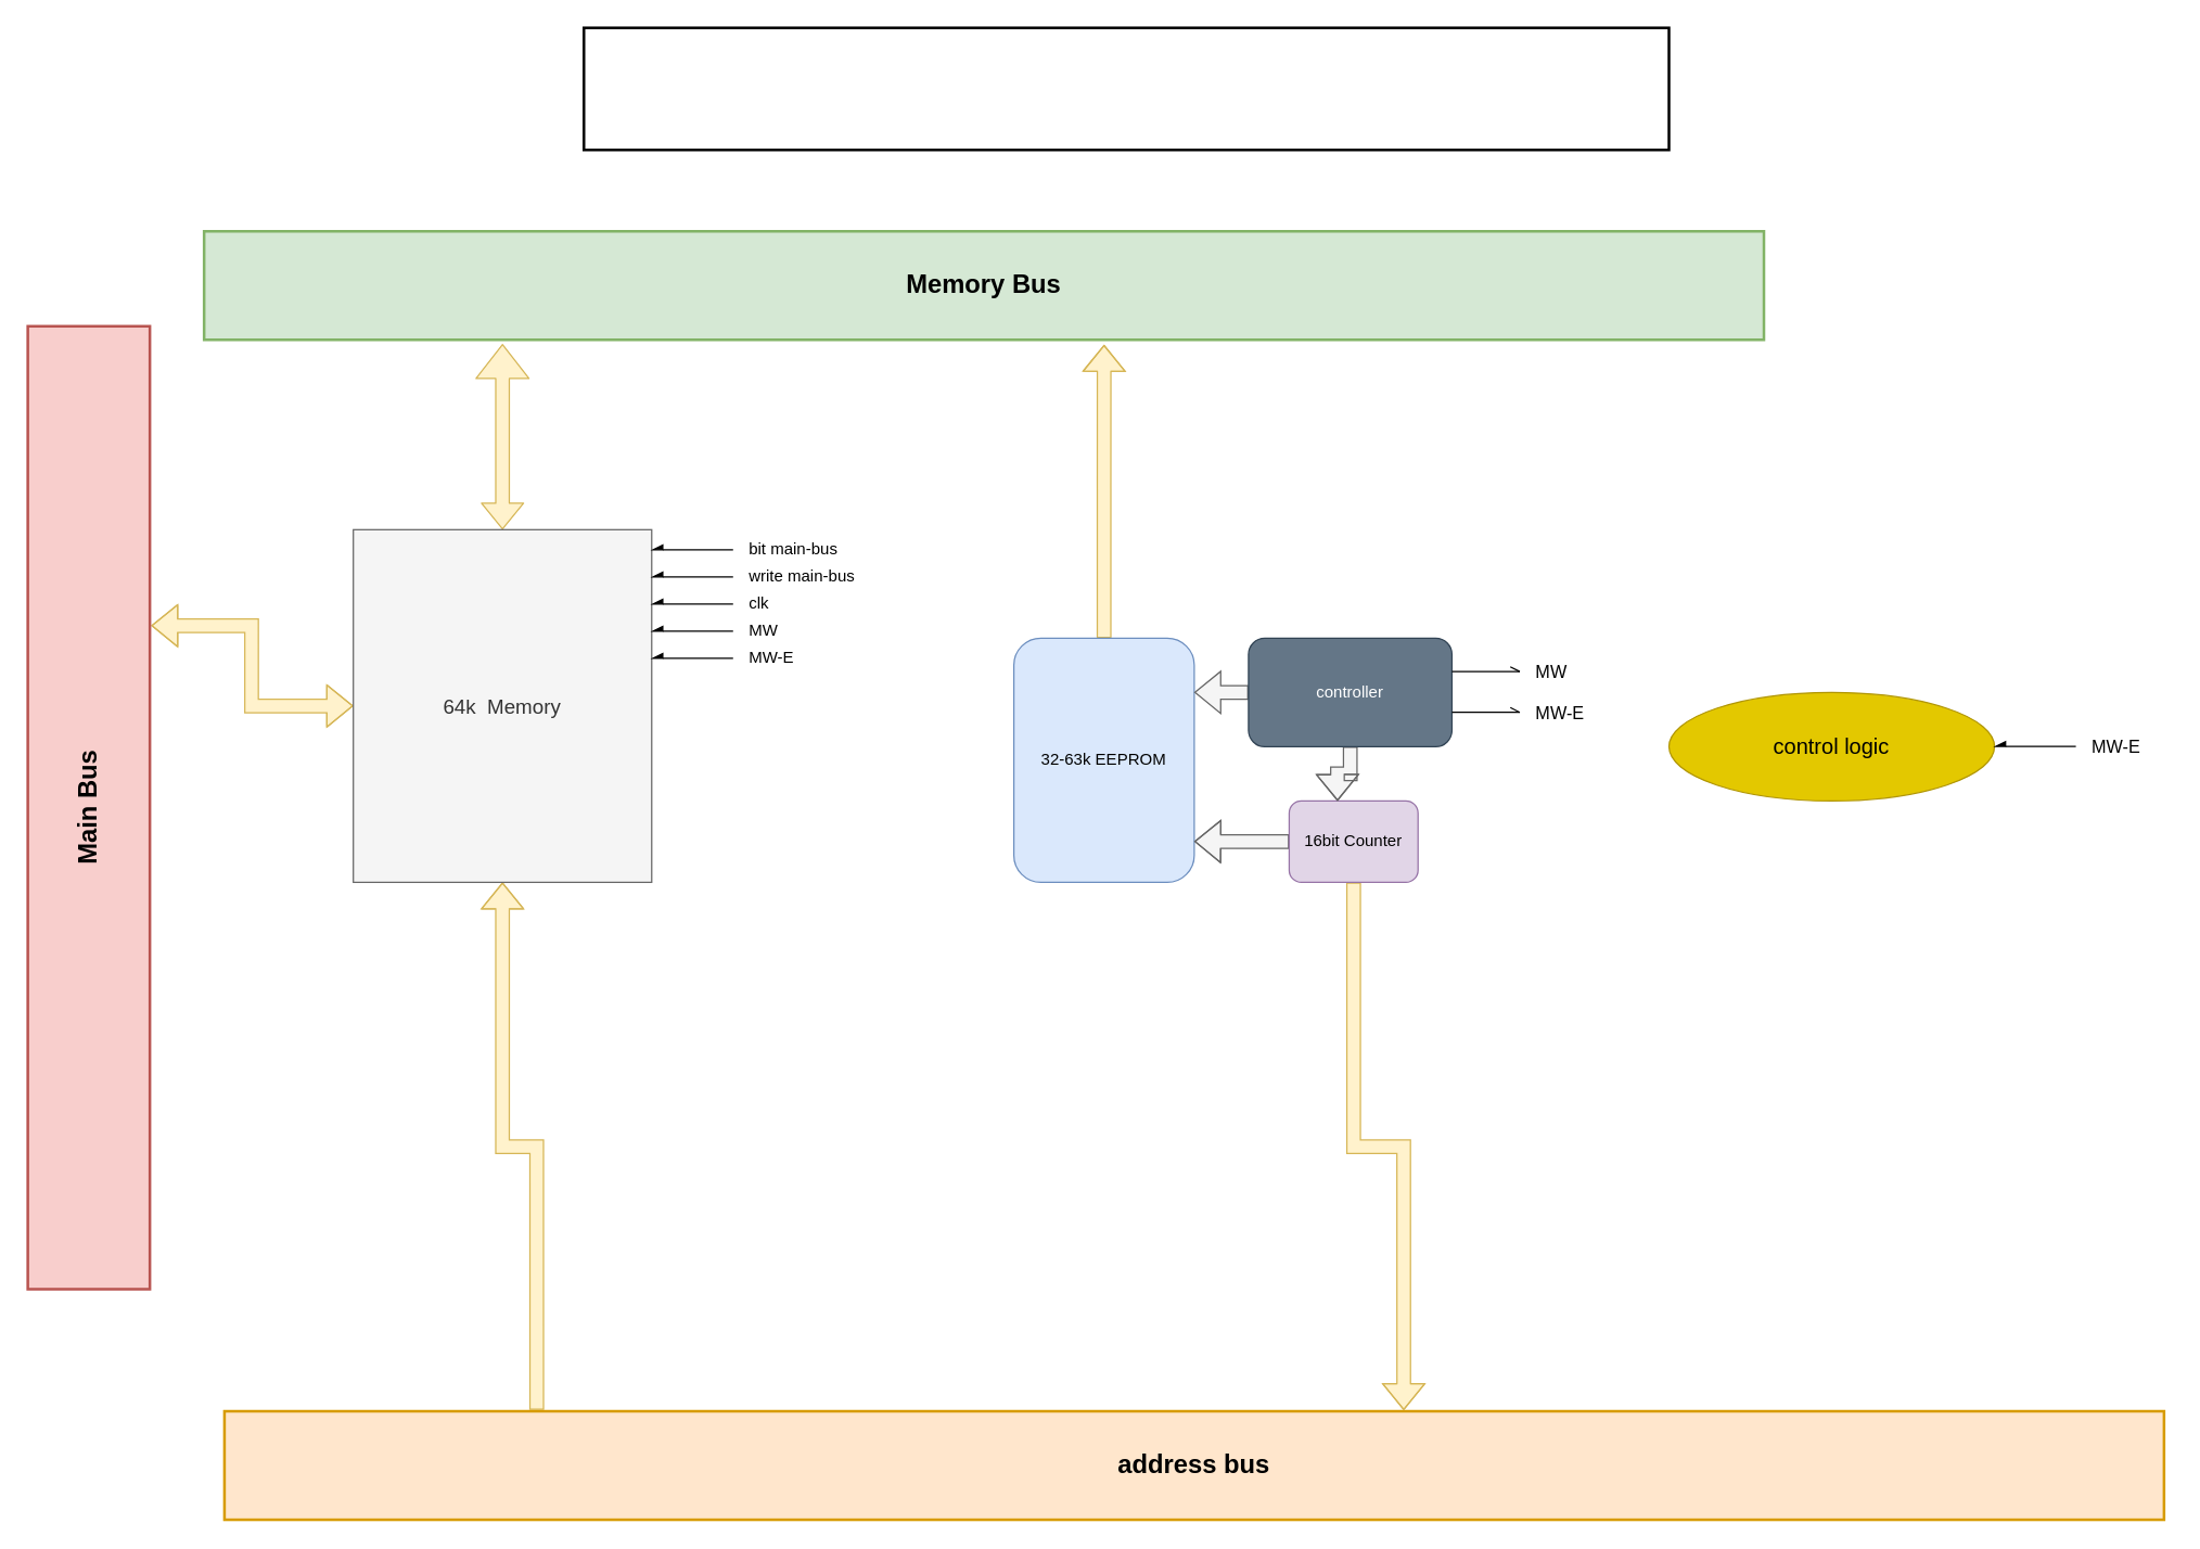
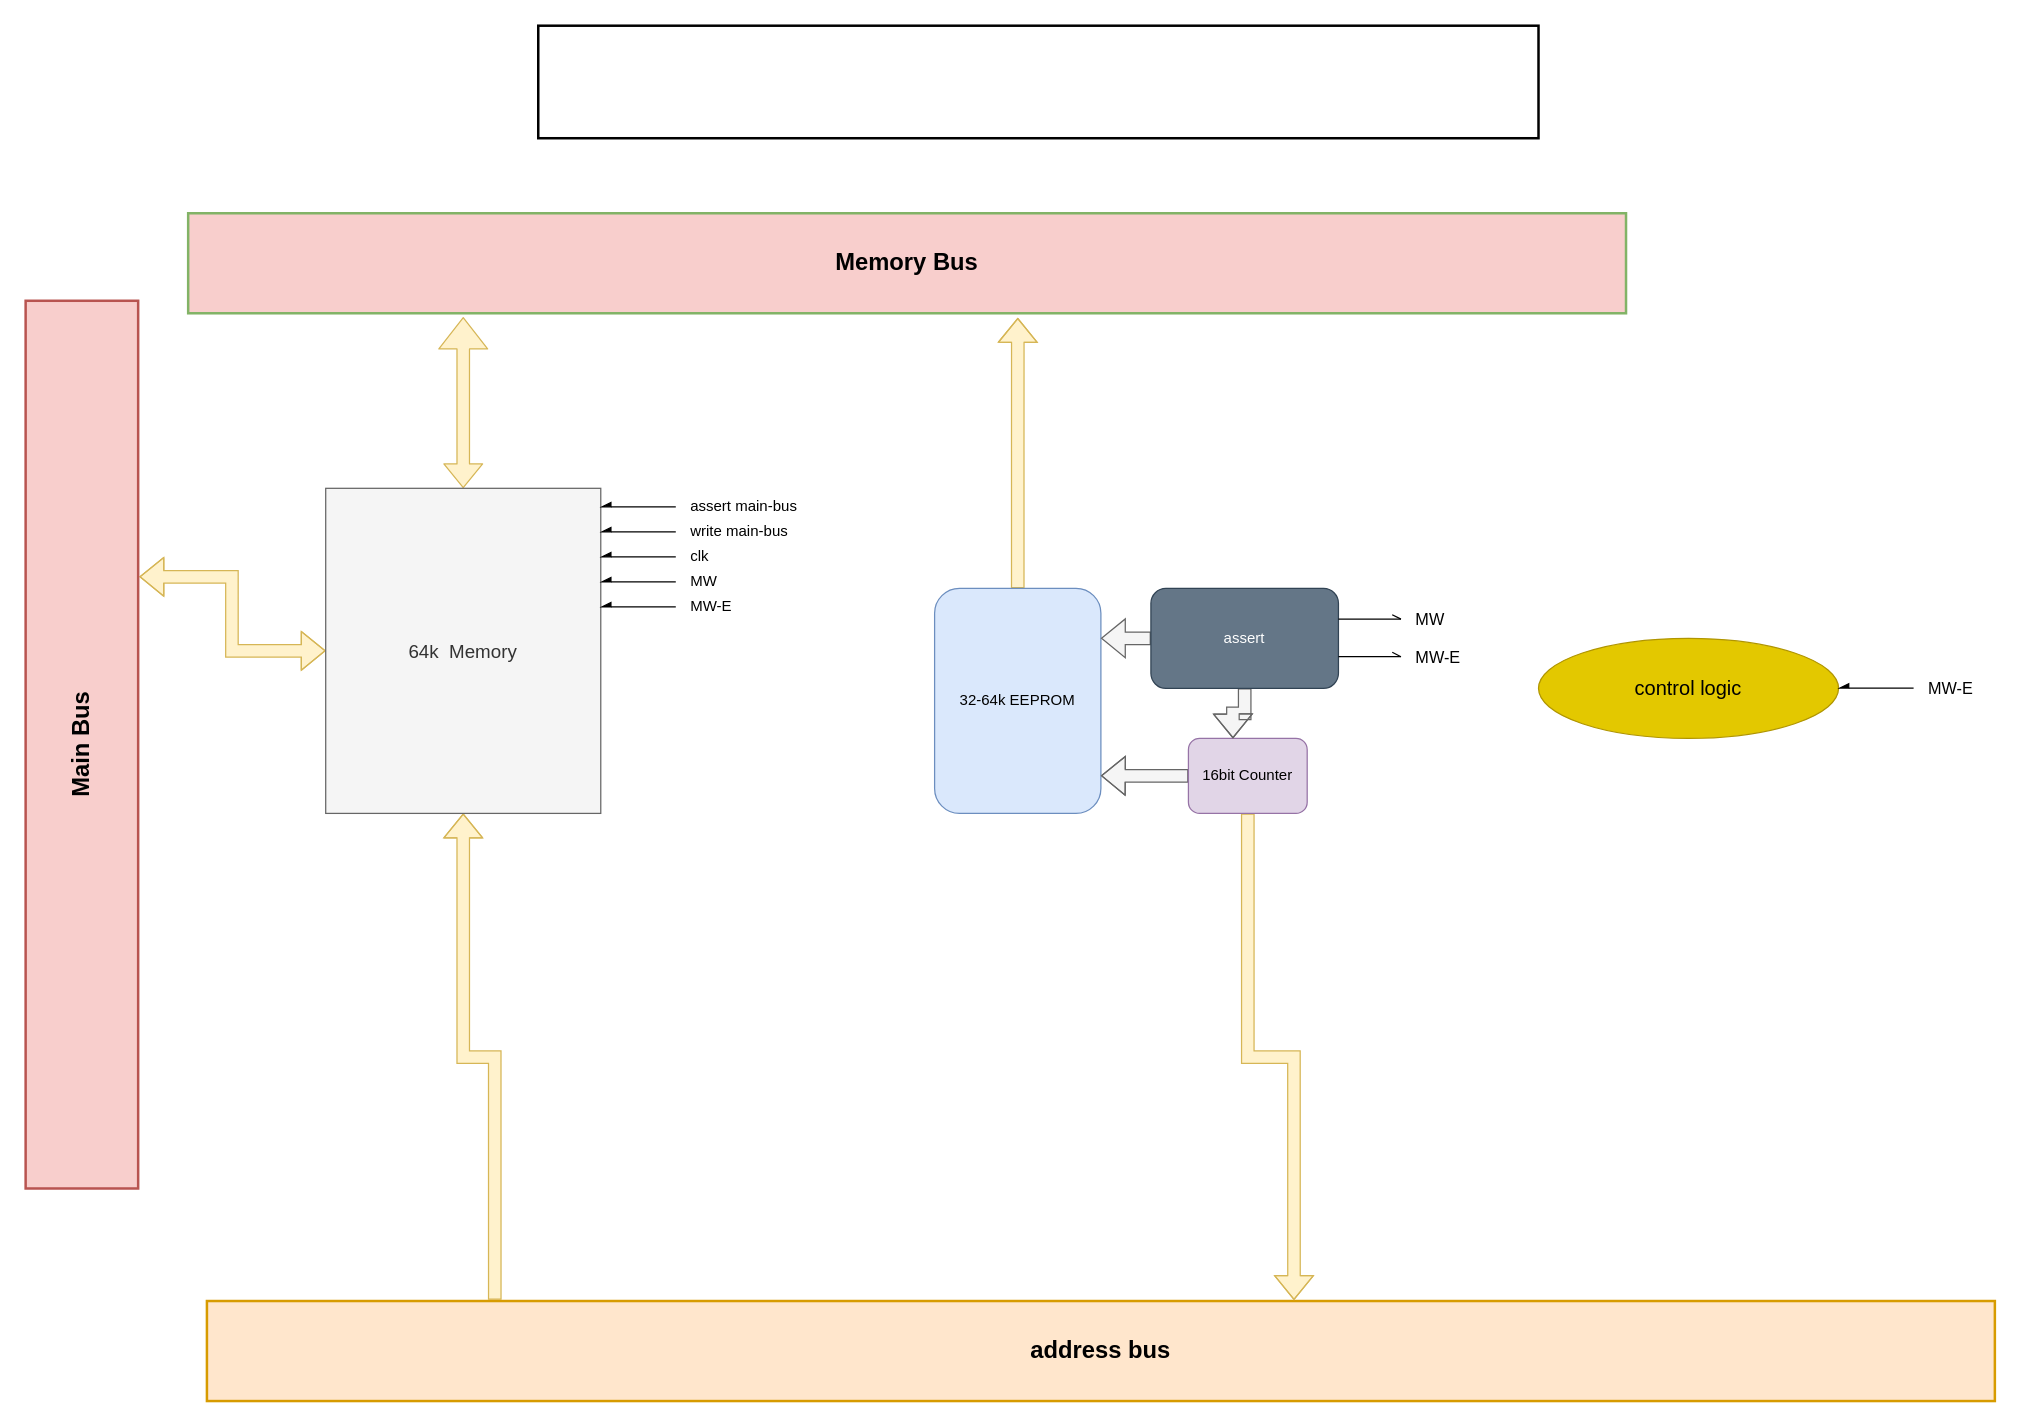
- <mxCell id="2" value="Memory Bus" style="rounded=0;whiteSpace=wrap;html=1;fillColor=#d5e8d4;strokeColor=#82b366;fontStyle=1;labelBackgroundColor=none;labelBorderColor=none;horizontal=1;fontSize=19;shadow=0;glass=0;strokeWidth=2;" vertex="1" parent="1"><mxGeometry x="150" y="170" width="1150" height="80" as="geometry" /></mxCell>
+ <mxCell id="2" value="Memory Bus" style="rounded=0;whiteSpace=wrap;html=1;fillColor=#f8cecc;strokeColor=#82b366;fontStyle=1;labelBackgroundColor=none;labelBorderColor=none;horizontal=1;fontSize=19;shadow=0;glass=0;strokeWidth=2;" vertex="1" parent="1"><mxGeometry x="150" y="170" width="1150" height="80" as="geometry" /></mxCell>
- <mxCell id="10" value="bit main-bus" style="text;html=1;align=left;verticalAlign=middle;resizable=0;points=[];autosize=1;strokeColor=none;fillColor=none;" vertex="1" parent="1"><mxGeometry x="550" y="390" width="110" height="30" as="geometry" /></mxCell>
+ <mxCell id="10" value="assert main-bus" style="text;html=1;align=left;verticalAlign=middle;resizable=0;points=[];autosize=1;strokeColor=none;fillColor=none;" vertex="1" parent="1"><mxGeometry x="550" y="390" width="110" height="30" as="geometry" /></mxCell>
- <mxCell id="29" value="controller" style="rounded=1;whiteSpace=wrap;html=1;fillColor=#647687;fontColor=#ffffff;strokeColor=#314354;" vertex="1" parent="1"><mxGeometry x="920" y="470" width="150" height="80" as="geometry" /></mxCell>
+ <mxCell id="29" value="assert" style="rounded=1;whiteSpace=wrap;html=1;fillColor=#647687;fontColor=#ffffff;strokeColor=#314354;" vertex="1" parent="1"><mxGeometry x="920" y="470" width="150" height="80" as="geometry" /></mxCell>
- <mxCell id="16" value="32-63k EEPROM" style="rounded=1;whiteSpace=wrap;html=1;fillColor=#dae8fc;strokeColor=#6c8ebf;" vertex="1" parent="1"><mxGeometry x="747" y="470" width="133" height="180" as="geometry" /></mxCell>
+ <mxCell id="16" value="32-64k EEPROM" style="rounded=1;whiteSpace=wrap;html=1;fillColor=#dae8fc;strokeColor=#6c8ebf;" vertex="1" parent="1"><mxGeometry x="747" y="470" width="133" height="180" as="geometry" /></mxCell>
